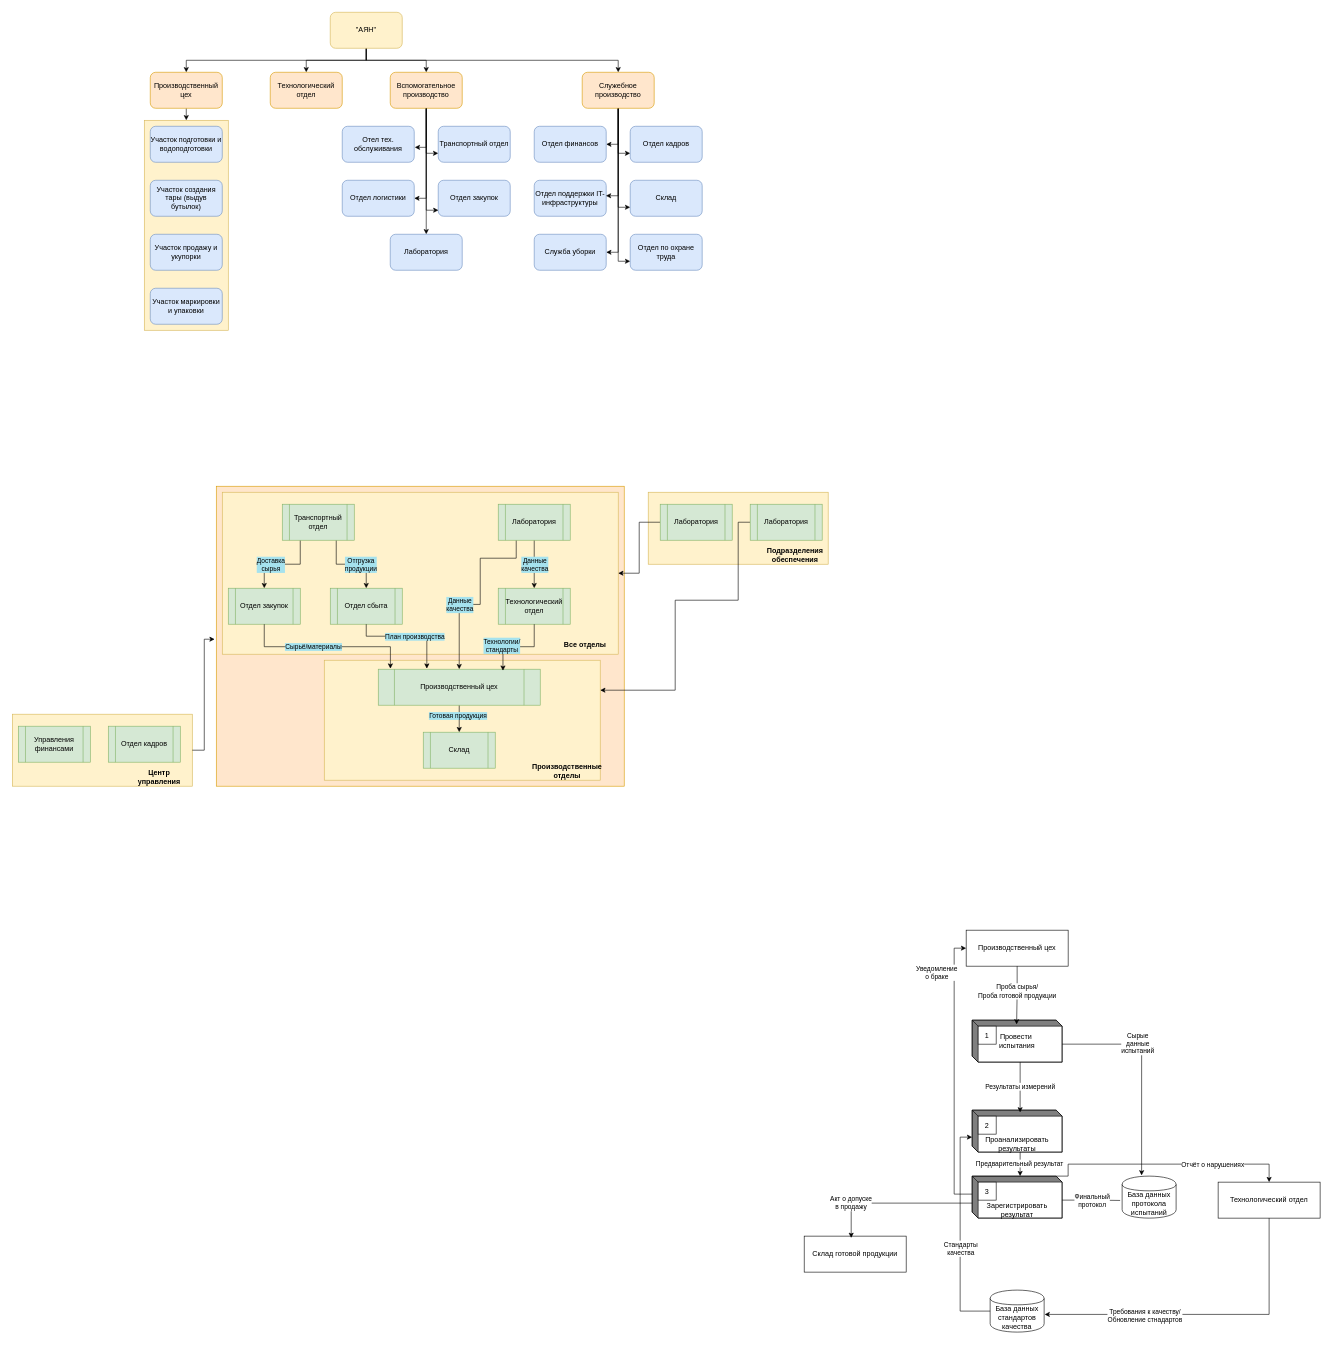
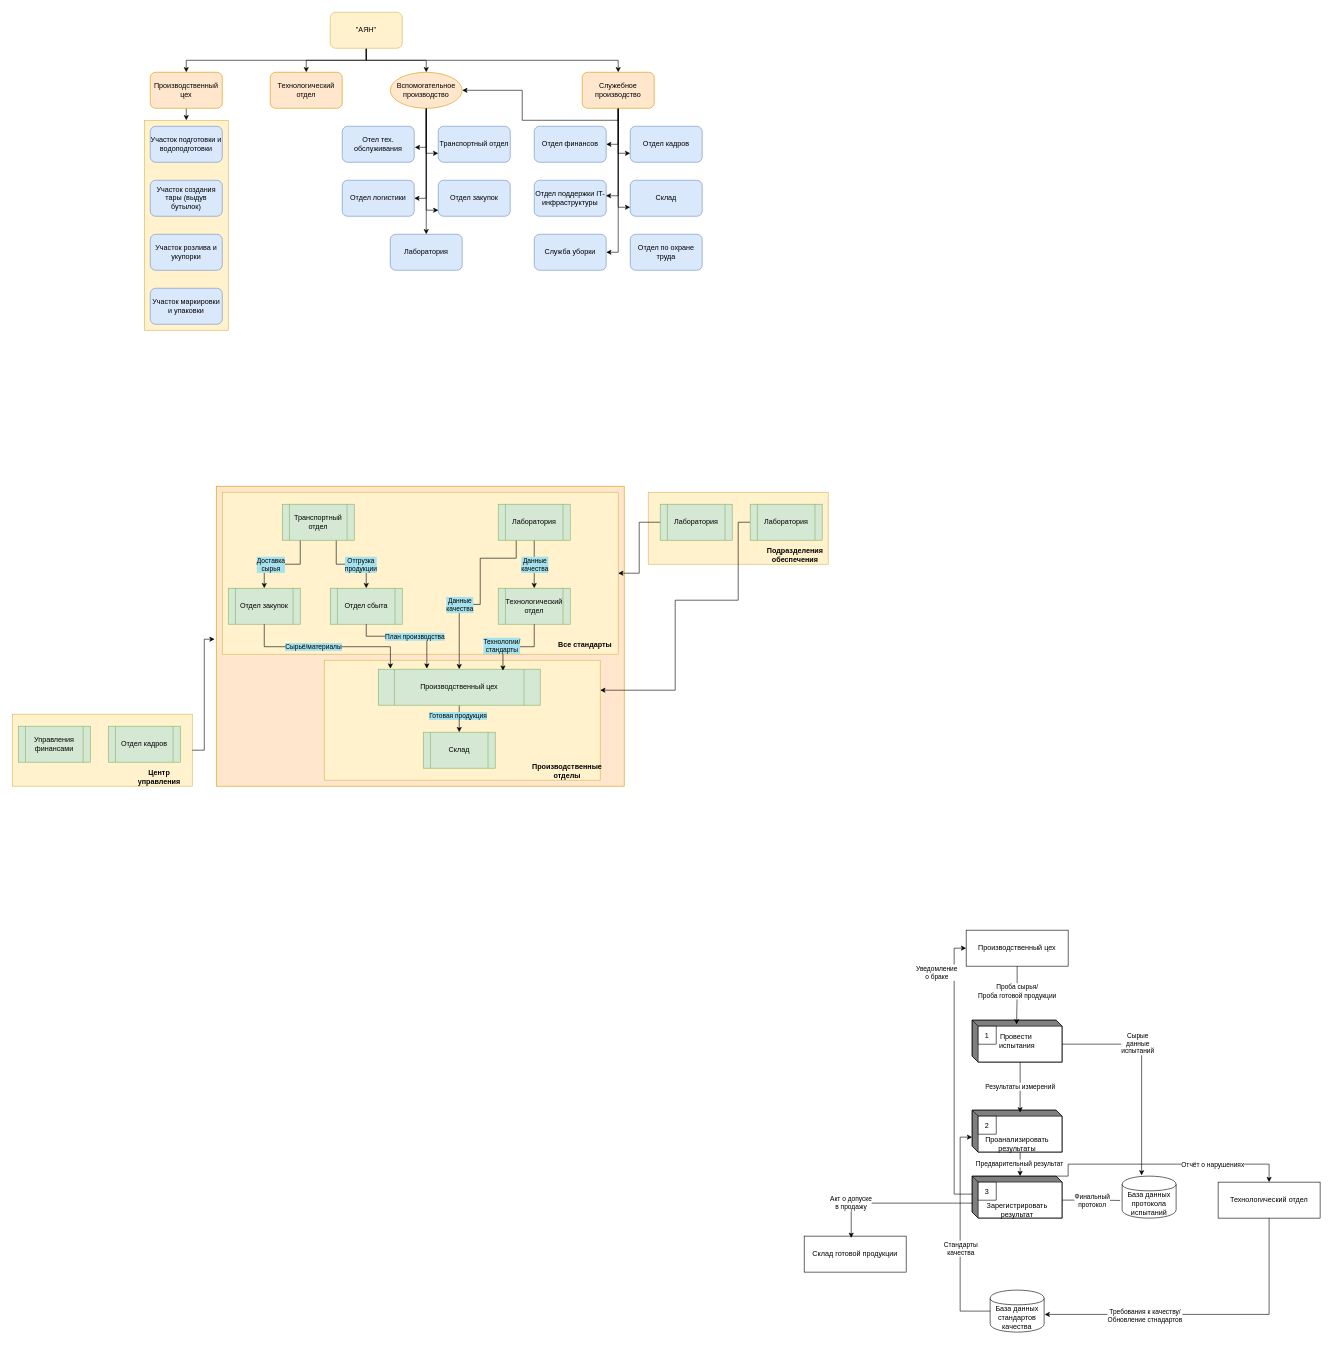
- <mxCell id="54" value="Вспомогательное производство" style="rounded=1;whiteSpace=wrap;html=1;fillColor=#ffe6cc;strokeColor=#d79b00;" parent="1" vertex="1"><mxGeometry x="650" y="120" width="120" height="60" as="geometry" /></mxCell>
+ <mxCell id="54" value="Вспомогательное производство" style="ellipse;whiteSpace=wrap;html=1;fillColor=#ffe6cc;strokeColor=#d79b00;" parent="1" vertex="1"><mxGeometry x="650" y="120" width="120" height="60" as="geometry" /></mxCell>
- <mxCell id="78" value="Участок продажу и укупорки" style="rounded=1;whiteSpace=wrap;html=1;fillColor=#dae8fc;strokeColor=#6c8ebf;" parent="1" vertex="1"><mxGeometry x="250" y="390" width="120" height="60" as="geometry" /></mxCell>
+ <mxCell id="78" value="Участок розлива и укупорки" style="rounded=1;whiteSpace=wrap;html=1;fillColor=#dae8fc;strokeColor=#6c8ebf;" parent="1" vertex="1"><mxGeometry x="250" y="390" width="120" height="60" as="geometry" /></mxCell>
- <mxCell id="59" style="edgeStyle=orthogonalEdgeStyle;rounded=0;orthogonalLoop=1;jettySize=auto;html=1;exitX=0.5;exitY=1;exitDx=0;exitDy=0;entryX=0;entryY=0.75;entryDx=0;entryDy=0;" parent="1" source="60" target="74" edge="1"><mxGeometry relative="1" as="geometry" /></mxCell>
+ <mxCell id="59" style="edgeStyle=orthogonalEdgeStyle;rounded=0;orthogonalLoop=1;jettySize=auto;html=1;exitX=0.5;exitY=1;exitDx=0;exitDy=0;" parent="1" source="60" target="54" edge="1"><mxGeometry relative="1" as="geometry" /></mxCell>
- <mxCell id="30" value="Все отделы" style="text;html=1;align=center;verticalAlign=middle;whiteSpace=wrap;rounded=0;fontStyle=1" parent="1" vertex="1"><mxGeometry x="920" y="1060" width="110" height="30" as="geometry" /></mxCell>
+ <mxCell id="30" value="Все стандарты" style="text;html=1;align=center;verticalAlign=middle;whiteSpace=wrap;rounded=0;fontStyle=1" parent="1" vertex="1"><mxGeometry x="920" y="1060" width="110" height="30" as="geometry" /></mxCell>
